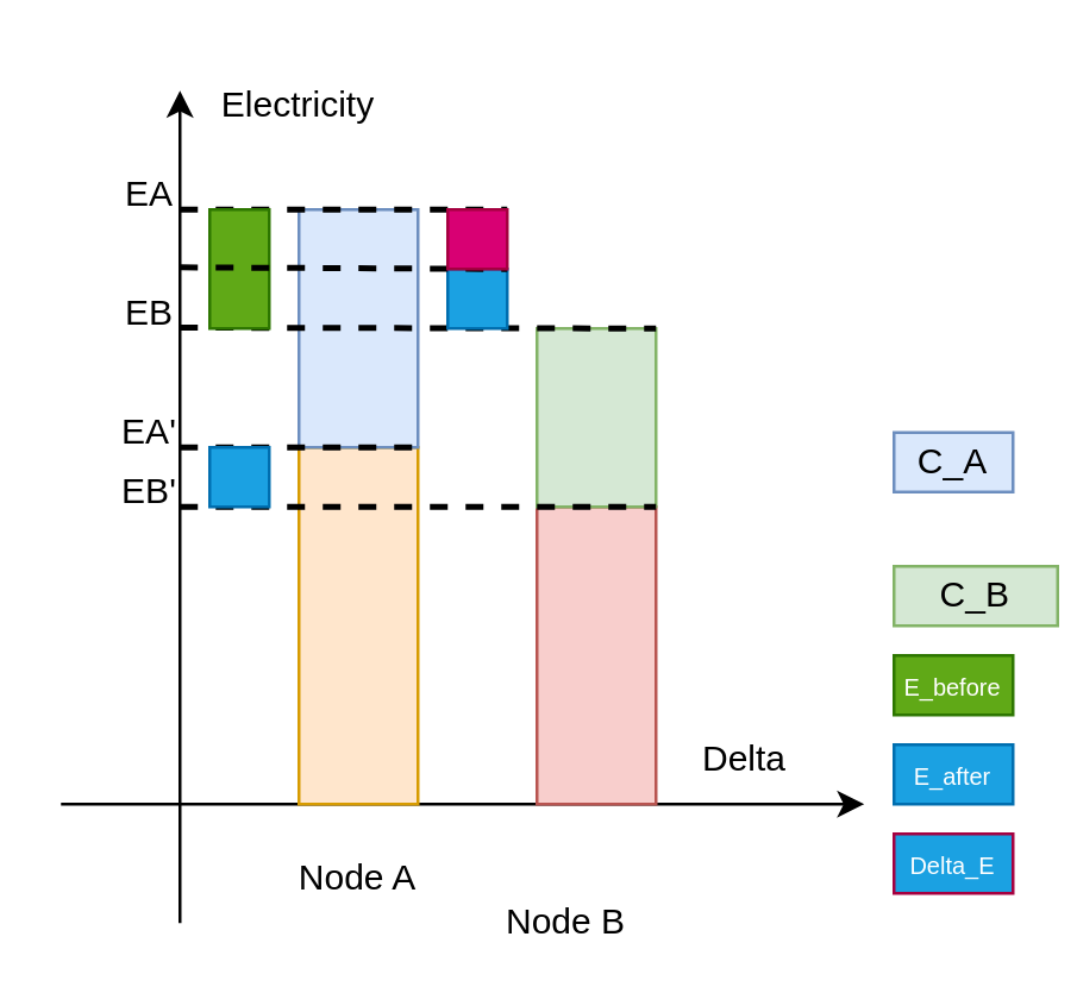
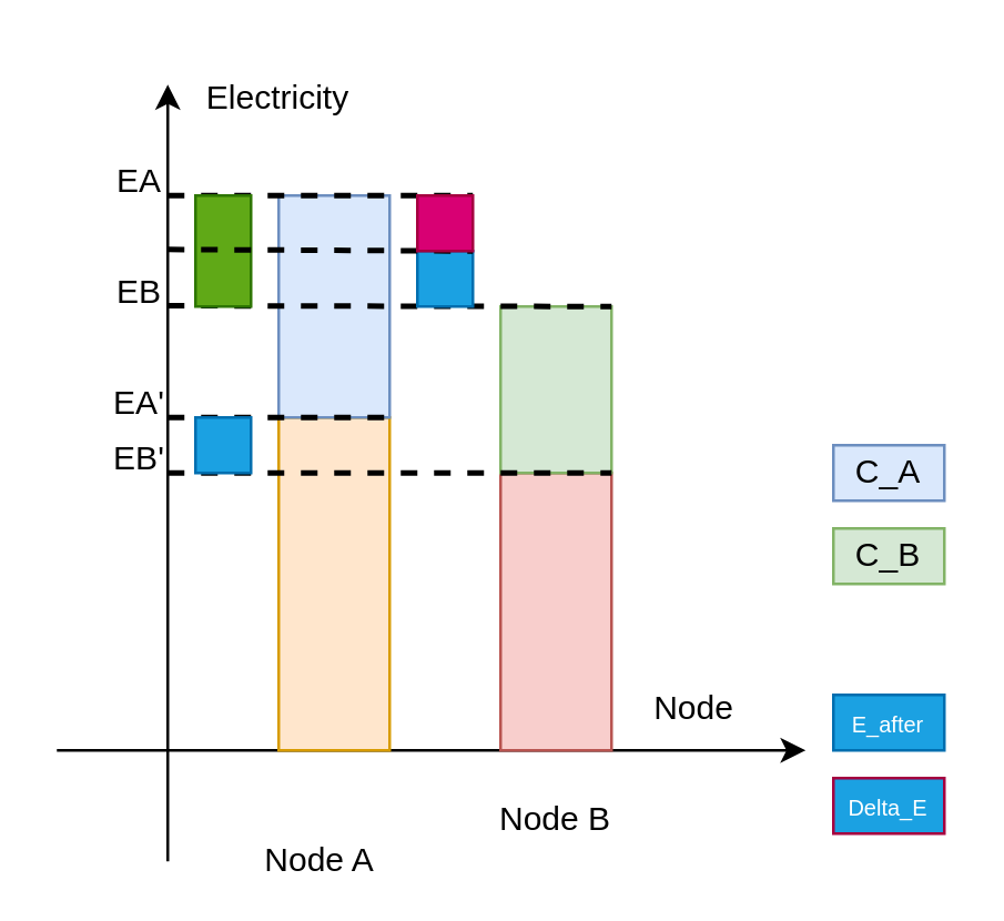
- <mxCell id="12" value="C_A" style="rounded=0;whiteSpace=wrap;html=1;direction=south;fillColor=#dae8fc;strokeColor=#6c8ebf;" vertex="1" parent="1"><mxGeometry x="300" y="145" width="40" height="20" as="geometry" /></mxCell>
+ <mxCell id="12" value="C_A" style="rounded=0;whiteSpace=wrap;html=1;direction=south;fillColor=#dae8fc;strokeColor=#6c8ebf;" vertex="1" parent="1"><mxGeometry x="300" y="160" width="40" height="20" as="geometry" /></mxCell>
- <mxCell id="13" value="C_B" style="rounded=0;whiteSpace=wrap;html=1;direction=south;fillColor=#d5e8d4;strokeColor=#82b366;" vertex="1" parent="1"><mxGeometry x="300" y="190" width="55" height="20" as="geometry" /></mxCell>
+ <mxCell id="13" value="C_B" style="rounded=0;whiteSpace=wrap;html=1;direction=south;fillColor=#d5e8d4;strokeColor=#82b366;" vertex="1" parent="1"><mxGeometry x="300" y="190" width="40" height="20" as="geometry" /></mxCell>
- <mxCell id="18" value="&lt;font style=&quot;font-size: 8px;&quot;&gt;E_before&lt;/font&gt;" style="rounded=0;whiteSpace=wrap;html=1;direction=south;fillColor=#60a917;strokeColor=#2D7600;fontColor=#ffffff;" vertex="1" parent="1"><mxGeometry x="300" y="220" width="40" height="20" as="geometry" /></mxCell>
- <mxCell id="29" value="Delta" style="text;html=1;align=center;verticalAlign=middle;whiteSpace=wrap;rounded=0;" vertex="1" parent="1"><mxGeometry x="220" y="240" width="60" height="30" as="geometry" /></mxCell>
+ <mxCell id="29" value="Node" style="text;html=1;align=center;verticalAlign=middle;whiteSpace=wrap;rounded=0;" vertex="1" parent="1"><mxGeometry x="220" y="240" width="60" height="30" as="geometry" /></mxCell>
- <mxCell id="20" value="Node A" style="text;html=1;align=center;verticalAlign=middle;whiteSpace=wrap;rounded=0;" vertex="1" parent="1"><mxGeometry x="90" y="280" width="60" height="30" as="geometry" /></mxCell>
+ <mxCell id="20" value="Node A" style="text;html=1;align=center;verticalAlign=middle;whiteSpace=wrap;rounded=0;" vertex="1" parent="1"><mxGeometry x="85" y="295" width="60" height="30" as="geometry" /></mxCell>
- <mxCell id="21" value="Node B" style="text;html=1;align=center;verticalAlign=middle;whiteSpace=wrap;rounded=0;" vertex="1" parent="1"><mxGeometry x="160" y="295" width="60" height="30" as="geometry" /></mxCell>
+ <mxCell id="21" value="Node B" style="text;html=1;align=center;verticalAlign=middle;whiteSpace=wrap;rounded=0;" vertex="1" parent="1"><mxGeometry x="170" y="280" width="60" height="30" as="geometry" /></mxCell>
